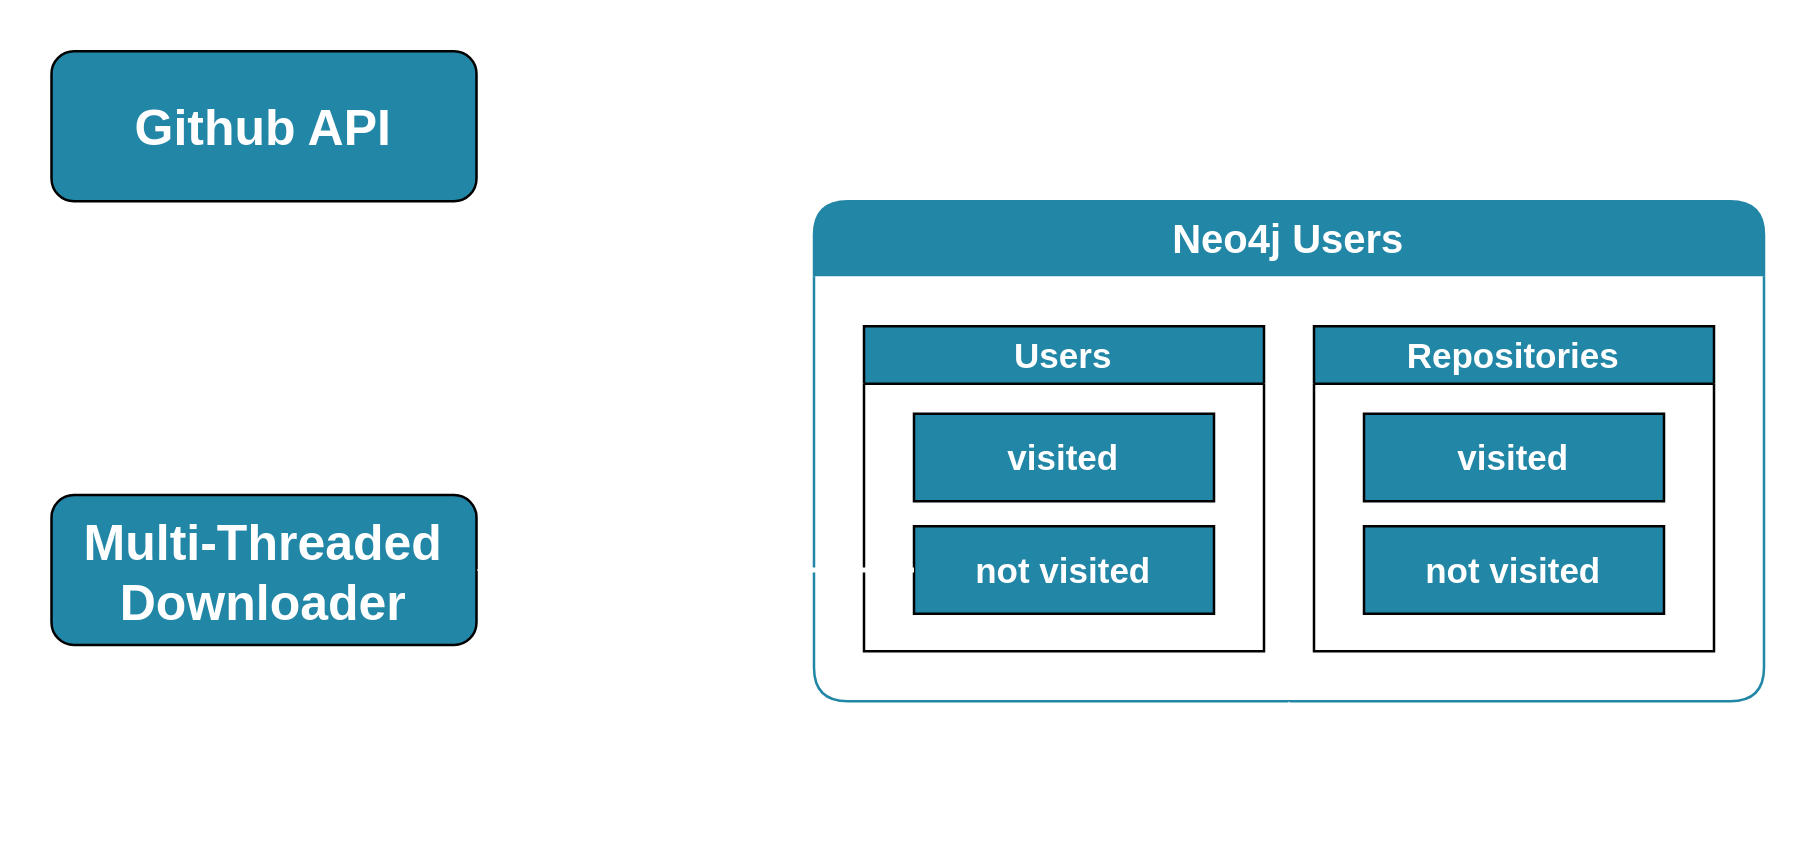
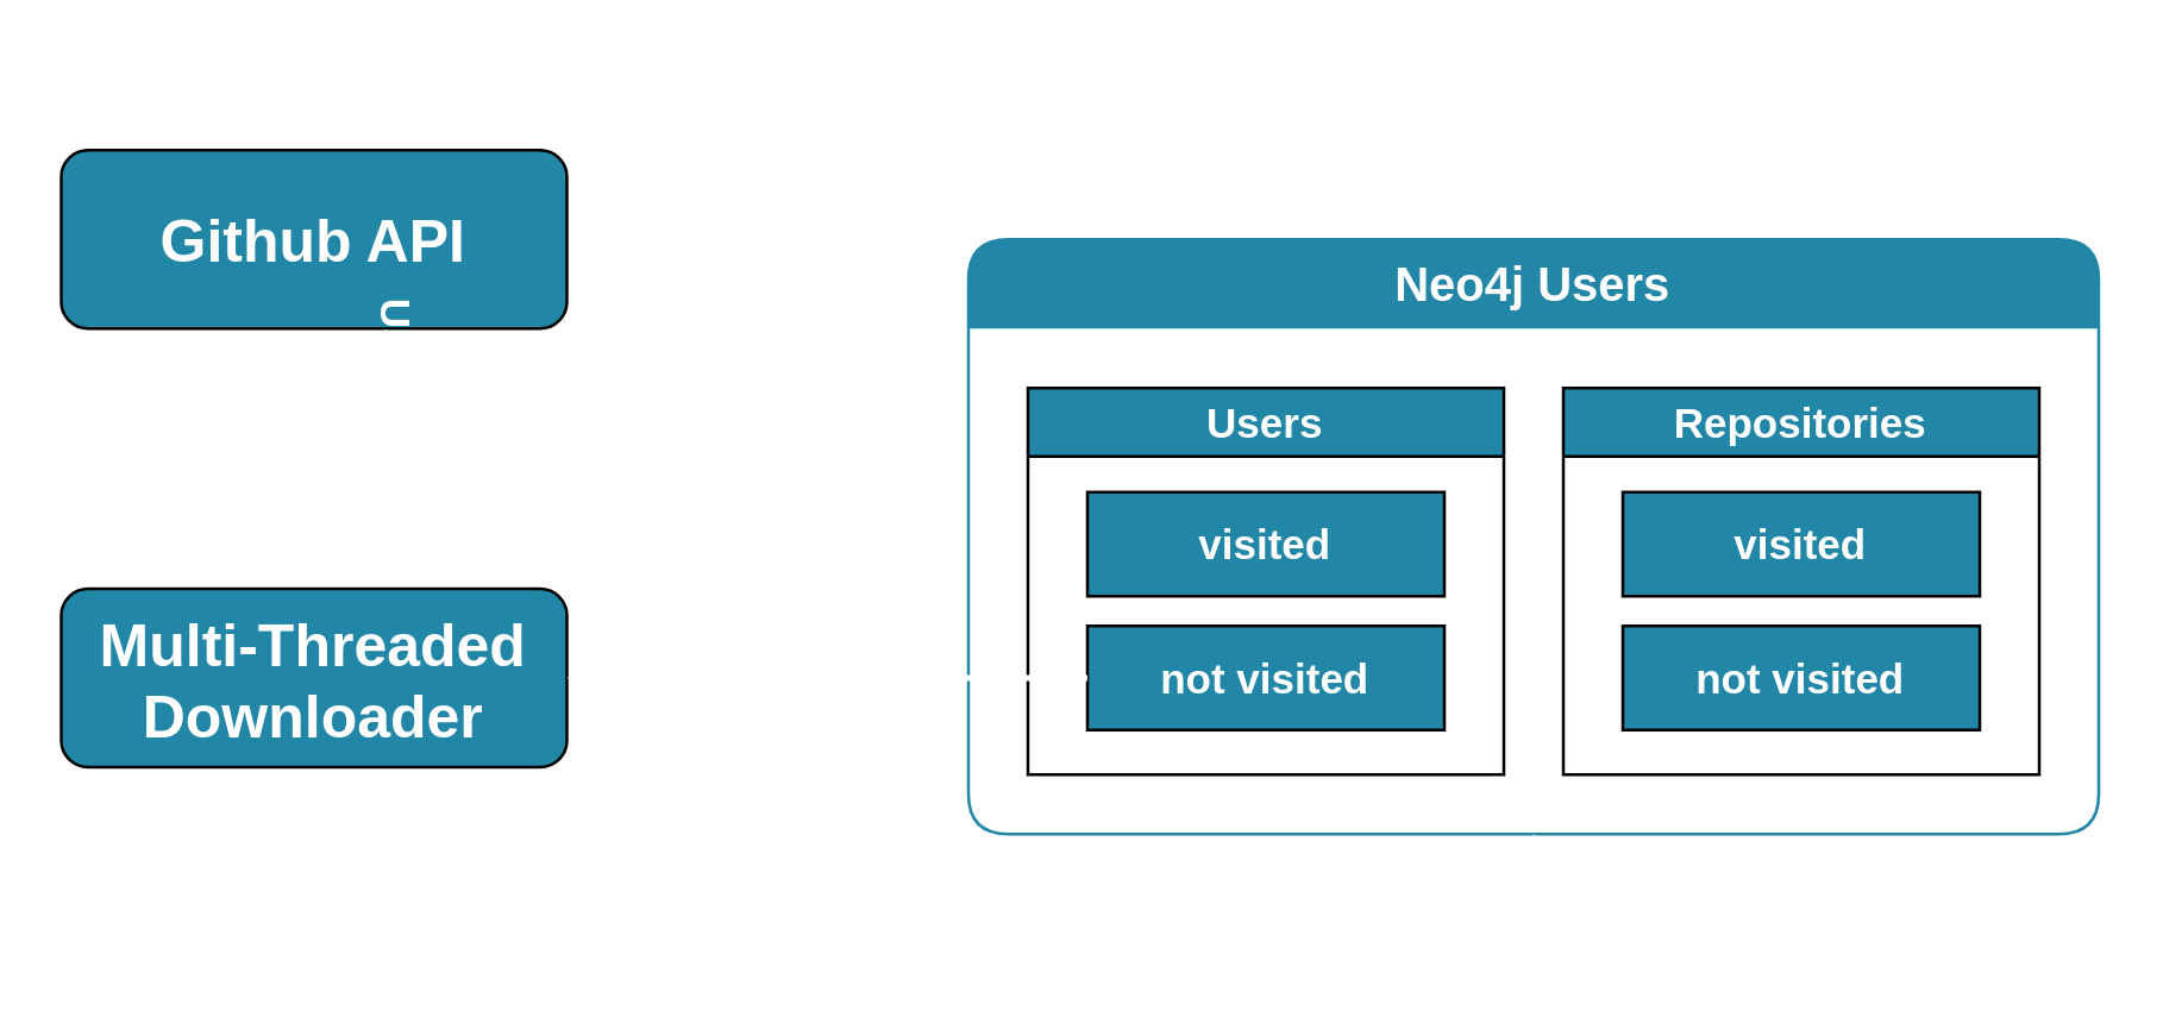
- <mxCell id="2" value="&lt;b&gt;&lt;font style=&quot;font-size: 20px;&quot;&gt;Github API&lt;/font&gt;&lt;/b&gt;" style="rounded=1;whiteSpace=wrap;html=1;fillColor=#2286A6;fontColor=#FFFFFF;" parent="1" vertex="1"><mxGeometry x="20" y="20" width="170" height="60" as="geometry" /></mxCell>
+ <mxCell id="2" value="&lt;b&gt;&lt;font style=&quot;font-size: 20px;&quot;&gt;Github API&lt;/font&gt;&lt;/b&gt;" style="rounded=1;whiteSpace=wrap;html=1;fillColor=#2286A6;fontColor=#FFFFFF;" parent="1" vertex="1"><mxGeometry x="20" y="50" width="170" height="60" as="geometry" /></mxCell>
